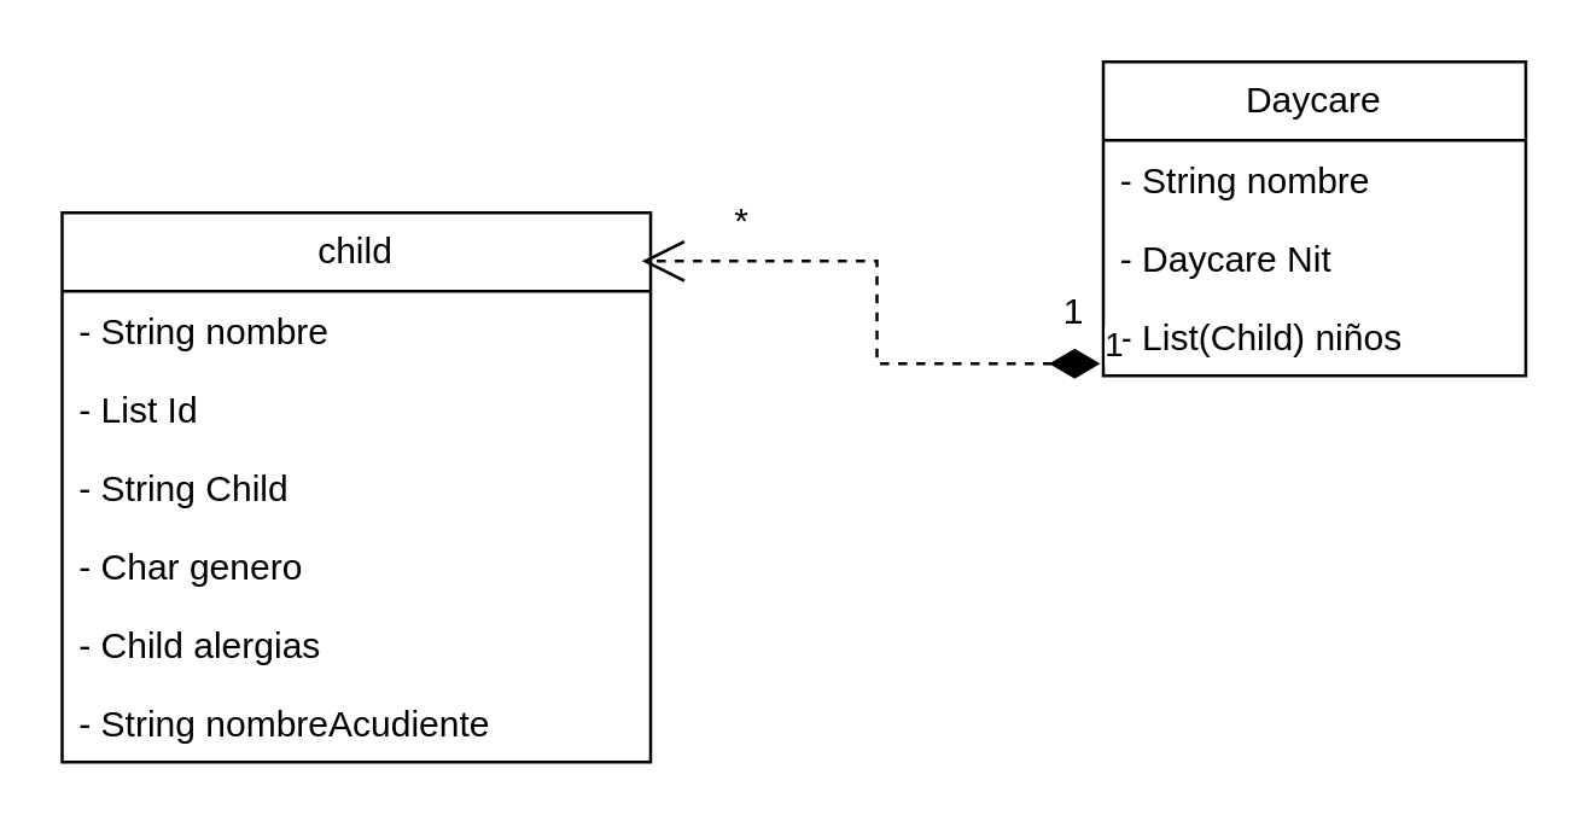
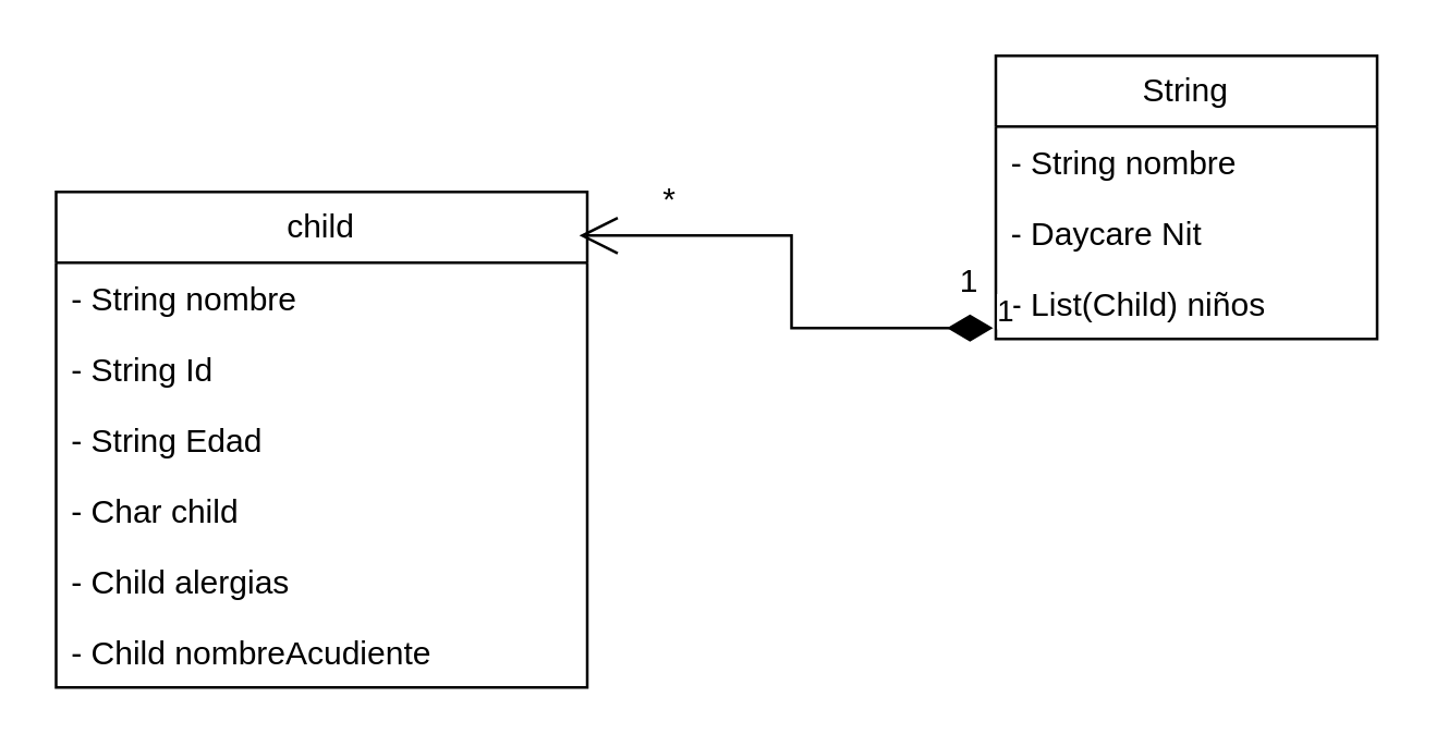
- <mxCell id="9" value="Daycare" style="swimlane;fontStyle=0;childLayout=stackLayout;horizontal=1;startSize=26;fillColor=none;horizontalStack=0;resizeParent=1;resizeParentMax=0;resizeLast=0;collapsible=1;marginBottom=0;whiteSpace=wrap;html=1;" vertex="1" parent="1"><mxGeometry x="365" y="20" width="140" height="104" as="geometry" /></mxCell>
+ <mxCell id="9" value="String" style="swimlane;fontStyle=0;childLayout=stackLayout;horizontal=1;startSize=26;fillColor=none;horizontalStack=0;resizeParent=1;resizeParentMax=0;resizeLast=0;collapsible=1;marginBottom=0;whiteSpace=wrap;html=1;" vertex="1" parent="1"><mxGeometry x="365" y="20" width="140" height="104" as="geometry" /></mxCell>
- <mxCell id="13" value="1" style="endArrow=open;html=1;endSize=12;startArrow=diamondThin;startSize=14;startFill=1;edgeStyle=orthogonalEdgeStyle;align=left;verticalAlign=bottom;rounded=0;exitX=-0.007;exitY=0.846;exitDx=0;exitDy=0;exitPerimeter=0;entryX=0.985;entryY=0.088;entryDx=0;entryDy=0;entryPerimeter=0;dashed=1;" edge="1" parent="1" source="12" target="2"><mxGeometry x="-1" y="3" relative="1" as="geometry"><mxPoint x="235" y="-10" as="sourcePoint" /><mxPoint x="395" y="-10" as="targetPoint" /></mxGeometry></mxCell>
+ <mxCell id="13" value="1" style="endArrow=open;html=1;endSize=12;startArrow=diamondThin;startSize=14;startFill=1;edgeStyle=orthogonalEdgeStyle;align=left;verticalAlign=bottom;rounded=0;exitX=-0.007;exitY=0.846;exitDx=0;exitDy=0;exitPerimeter=0;entryX=0.985;entryY=0.088;entryDx=0;entryDy=0;entryPerimeter=0;" edge="1" parent="1" source="12" target="2"><mxGeometry x="-1" y="3" relative="1" as="geometry"><mxPoint x="235" y="-10" as="sourcePoint" /><mxPoint x="395" y="-10" as="targetPoint" /></mxGeometry></mxCell>
- <mxCell id="4" value="- List Id" style="text;strokeColor=none;fillColor=none;align=left;verticalAlign=top;spacingLeft=4;spacingRight=4;overflow=hidden;rotatable=0;points=[[0,0.5],[1,0.5]];portConstraint=eastwest;whiteSpace=wrap;html=1;" vertex="1" parent="2"><mxGeometry y="52" width="195" height="26" as="geometry" /></mxCell>
+ <mxCell id="4" value="- String Id" style="text;strokeColor=none;fillColor=none;align=left;verticalAlign=top;spacingLeft=4;spacingRight=4;overflow=hidden;rotatable=0;points=[[0,0.5],[1,0.5]];portConstraint=eastwest;whiteSpace=wrap;html=1;" vertex="1" parent="2"><mxGeometry y="52" width="195" height="26" as="geometry" /></mxCell>
- <mxCell id="5" value="- String Child" style="text;strokeColor=none;fillColor=none;align=left;verticalAlign=top;spacingLeft=4;spacingRight=4;overflow=hidden;rotatable=0;points=[[0,0.5],[1,0.5]];portConstraint=eastwest;whiteSpace=wrap;html=1;" vertex="1" parent="2"><mxGeometry y="78" width="195" height="26" as="geometry" /></mxCell>
+ <mxCell id="5" value="- String Edad" style="text;strokeColor=none;fillColor=none;align=left;verticalAlign=top;spacingLeft=4;spacingRight=4;overflow=hidden;rotatable=0;points=[[0,0.5],[1,0.5]];portConstraint=eastwest;whiteSpace=wrap;html=1;" vertex="1" parent="2"><mxGeometry y="78" width="195" height="26" as="geometry" /></mxCell>
- <mxCell id="6" value="- Char genero" style="text;strokeColor=none;fillColor=none;align=left;verticalAlign=top;spacingLeft=4;spacingRight=4;overflow=hidden;rotatable=0;points=[[0,0.5],[1,0.5]];portConstraint=eastwest;whiteSpace=wrap;html=1;" vertex="1" parent="2"><mxGeometry y="104" width="195" height="26" as="geometry" /></mxCell>
+ <mxCell id="6" value="- Char child" style="text;strokeColor=none;fillColor=none;align=left;verticalAlign=top;spacingLeft=4;spacingRight=4;overflow=hidden;rotatable=0;points=[[0,0.5],[1,0.5]];portConstraint=eastwest;whiteSpace=wrap;html=1;" vertex="1" parent="2"><mxGeometry y="104" width="195" height="26" as="geometry" /></mxCell>
- <mxCell id="8" value="- String nombreAcudiente" style="text;strokeColor=none;fillColor=none;align=left;verticalAlign=top;spacingLeft=4;spacingRight=4;overflow=hidden;rotatable=0;points=[[0,0.5],[1,0.5]];portConstraint=eastwest;whiteSpace=wrap;html=1;" vertex="1" parent="2"><mxGeometry y="156" width="195" height="26" as="geometry" /></mxCell>
+ <mxCell id="8" value="- Child nombreAcudiente" style="text;strokeColor=none;fillColor=none;align=left;verticalAlign=top;spacingLeft=4;spacingRight=4;overflow=hidden;rotatable=0;points=[[0,0.5],[1,0.5]];portConstraint=eastwest;whiteSpace=wrap;html=1;" vertex="1" parent="2"><mxGeometry y="156" width="195" height="26" as="geometry" /></mxCell>
